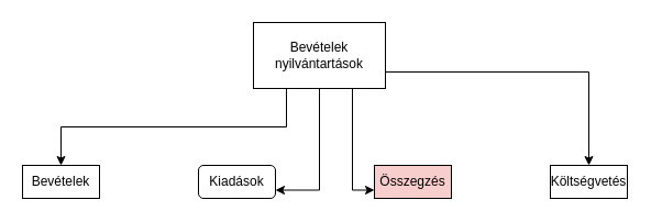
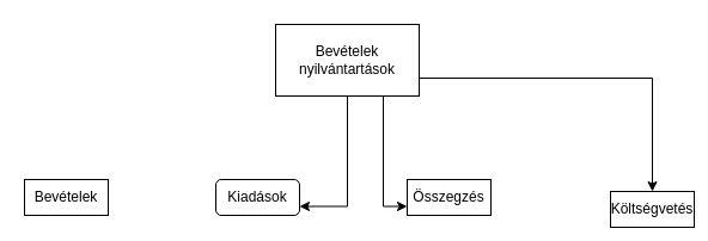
- <mxCell id="4" style="edgeStyle=orthogonalEdgeStyle;rounded=0;orthogonalLoop=1;jettySize=auto;html=1;exitX=0.25;exitY=1;exitDx=0;exitDy=0;entryX=0.5;entryY=0;entryDx=0;entryDy=0;" edge="1" parent="1" source="8" target="2"><mxGeometry relative="1" as="geometry" /></mxCell>
- <mxCell id="10" value="Összegzés" style="rounded=0;whiteSpace=wrap;html=1;fillColor=#f8cecc;" vertex="1" parent="1"><mxGeometry x="340" y="150" width="70" height="30" as="geometry" /></mxCell>
+ <mxCell id="10" value="Összegzés" style="rounded=0;whiteSpace=wrap;html=1;" vertex="1" parent="1"><mxGeometry x="340" y="150" width="70" height="30" as="geometry" /></mxCell>
- <mxCell id="9" value="Költségvetés" style="rounded=0;whiteSpace=wrap;html=1;" vertex="1" parent="1"><mxGeometry x="500" y="150" width="70" height="30" as="geometry" /></mxCell>
+ <mxCell id="9" value="Költségvetés" style="rounded=0;whiteSpace=wrap;html=1;" vertex="1" parent="1"><mxGeometry x="510" y="160" width="70" height="30" as="geometry" /></mxCell>
